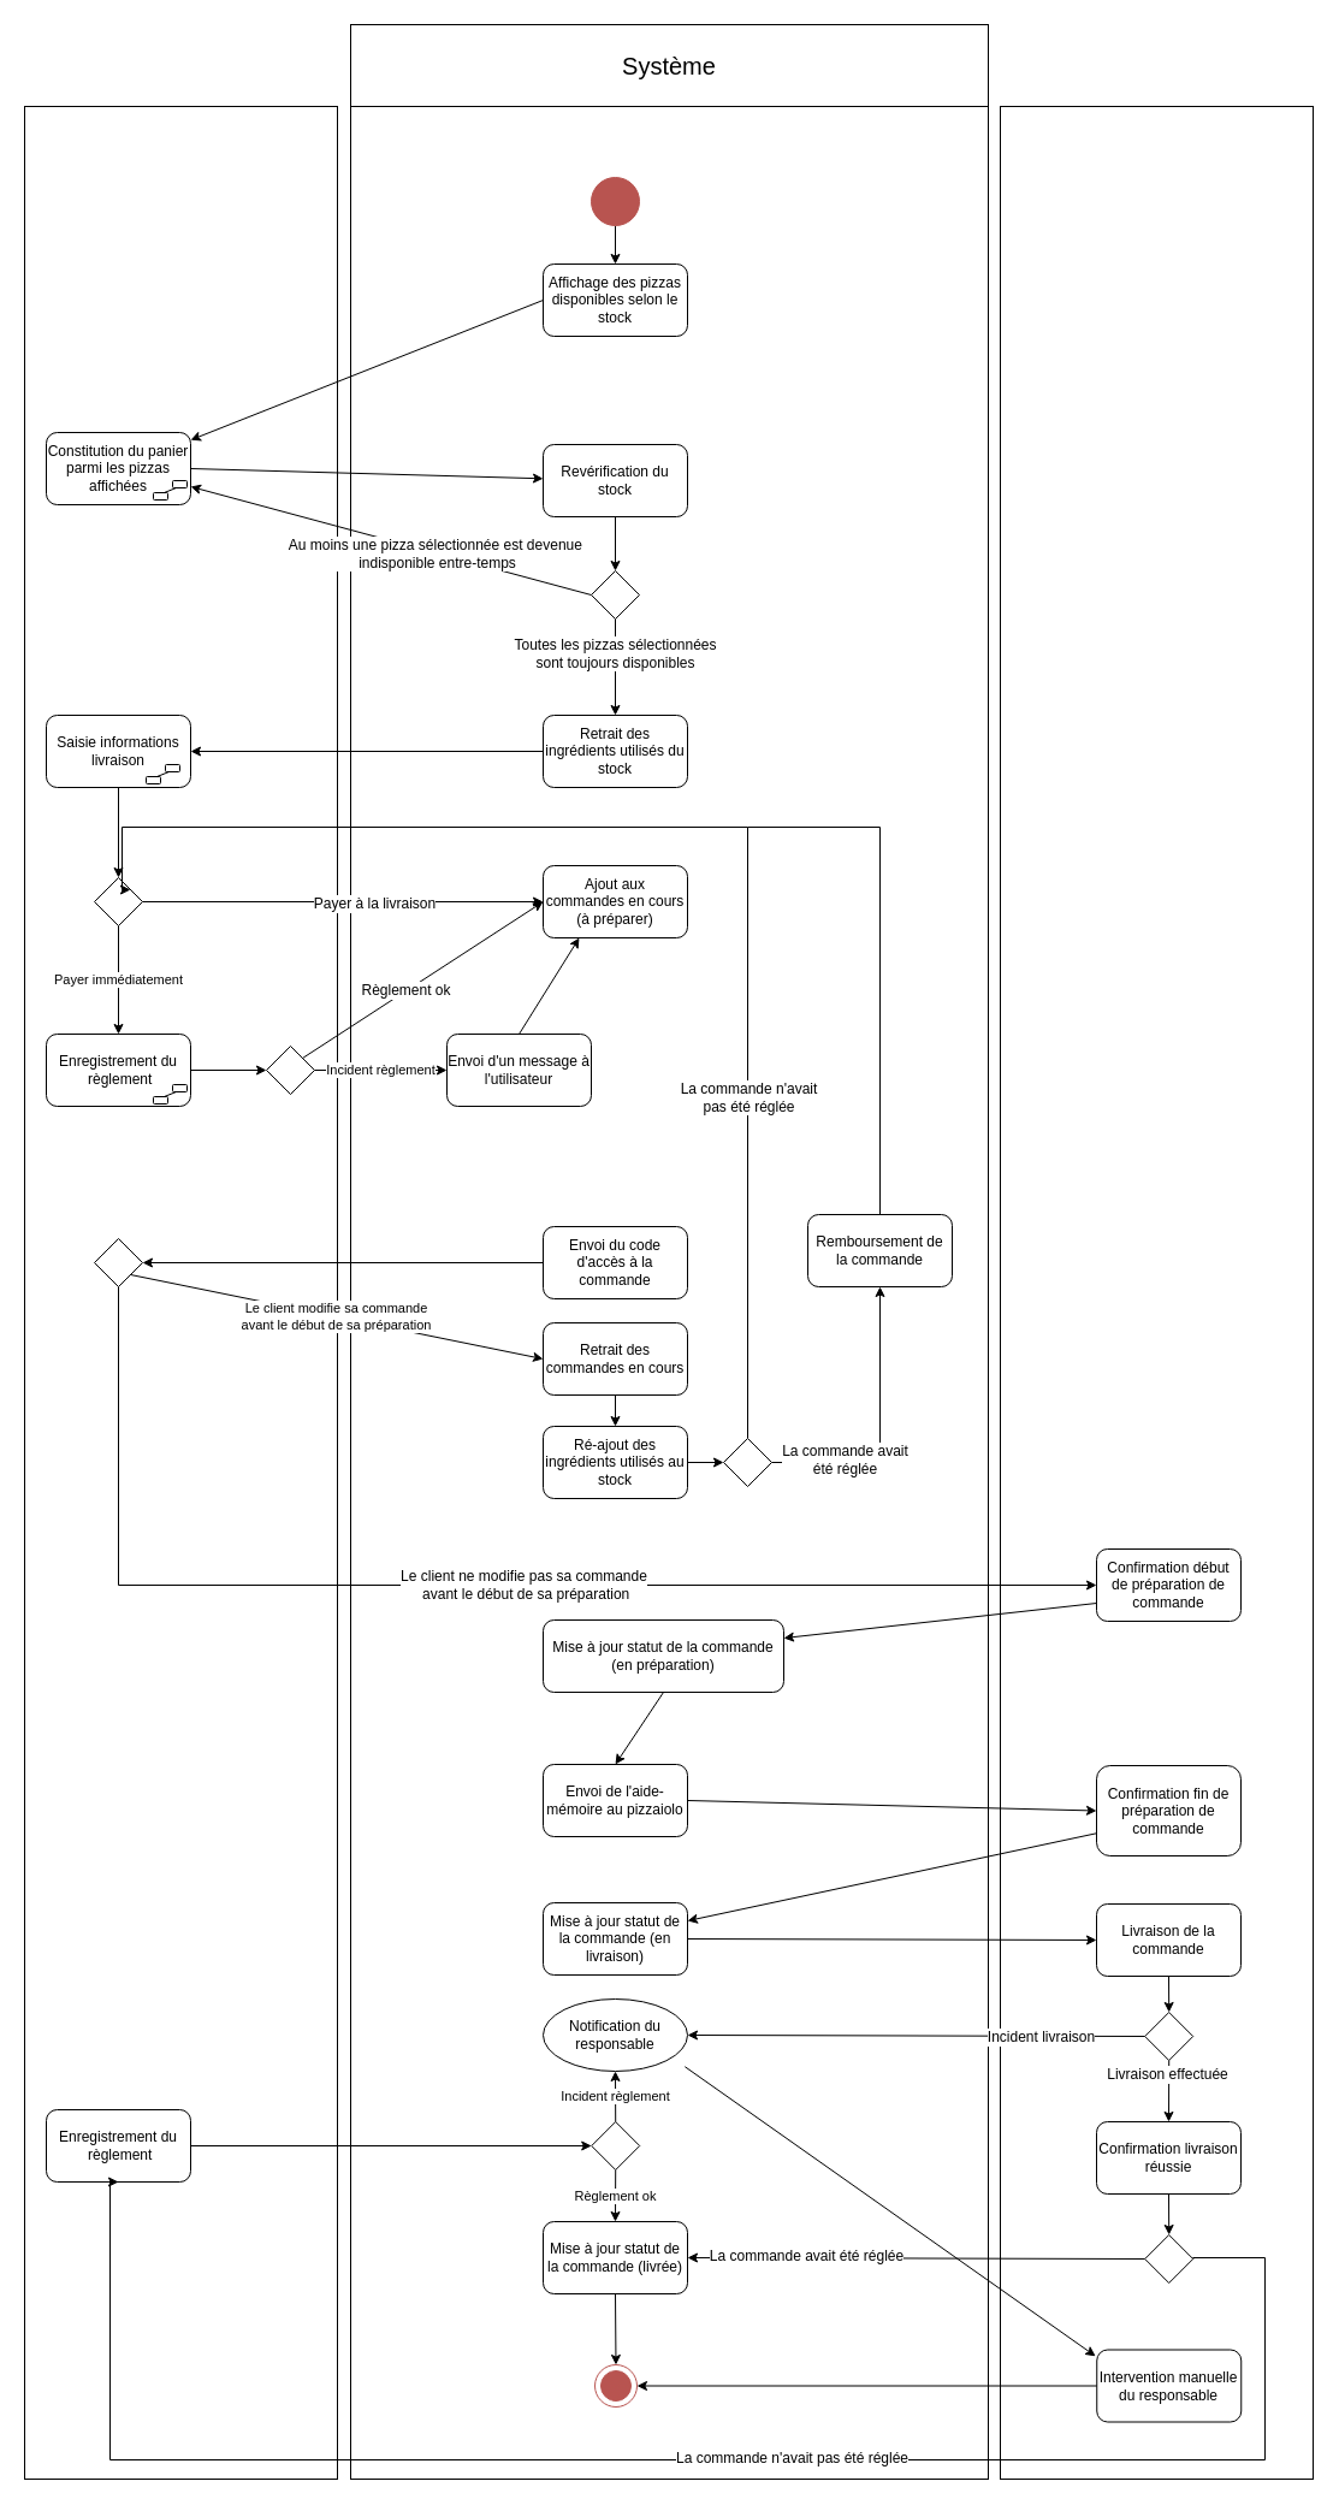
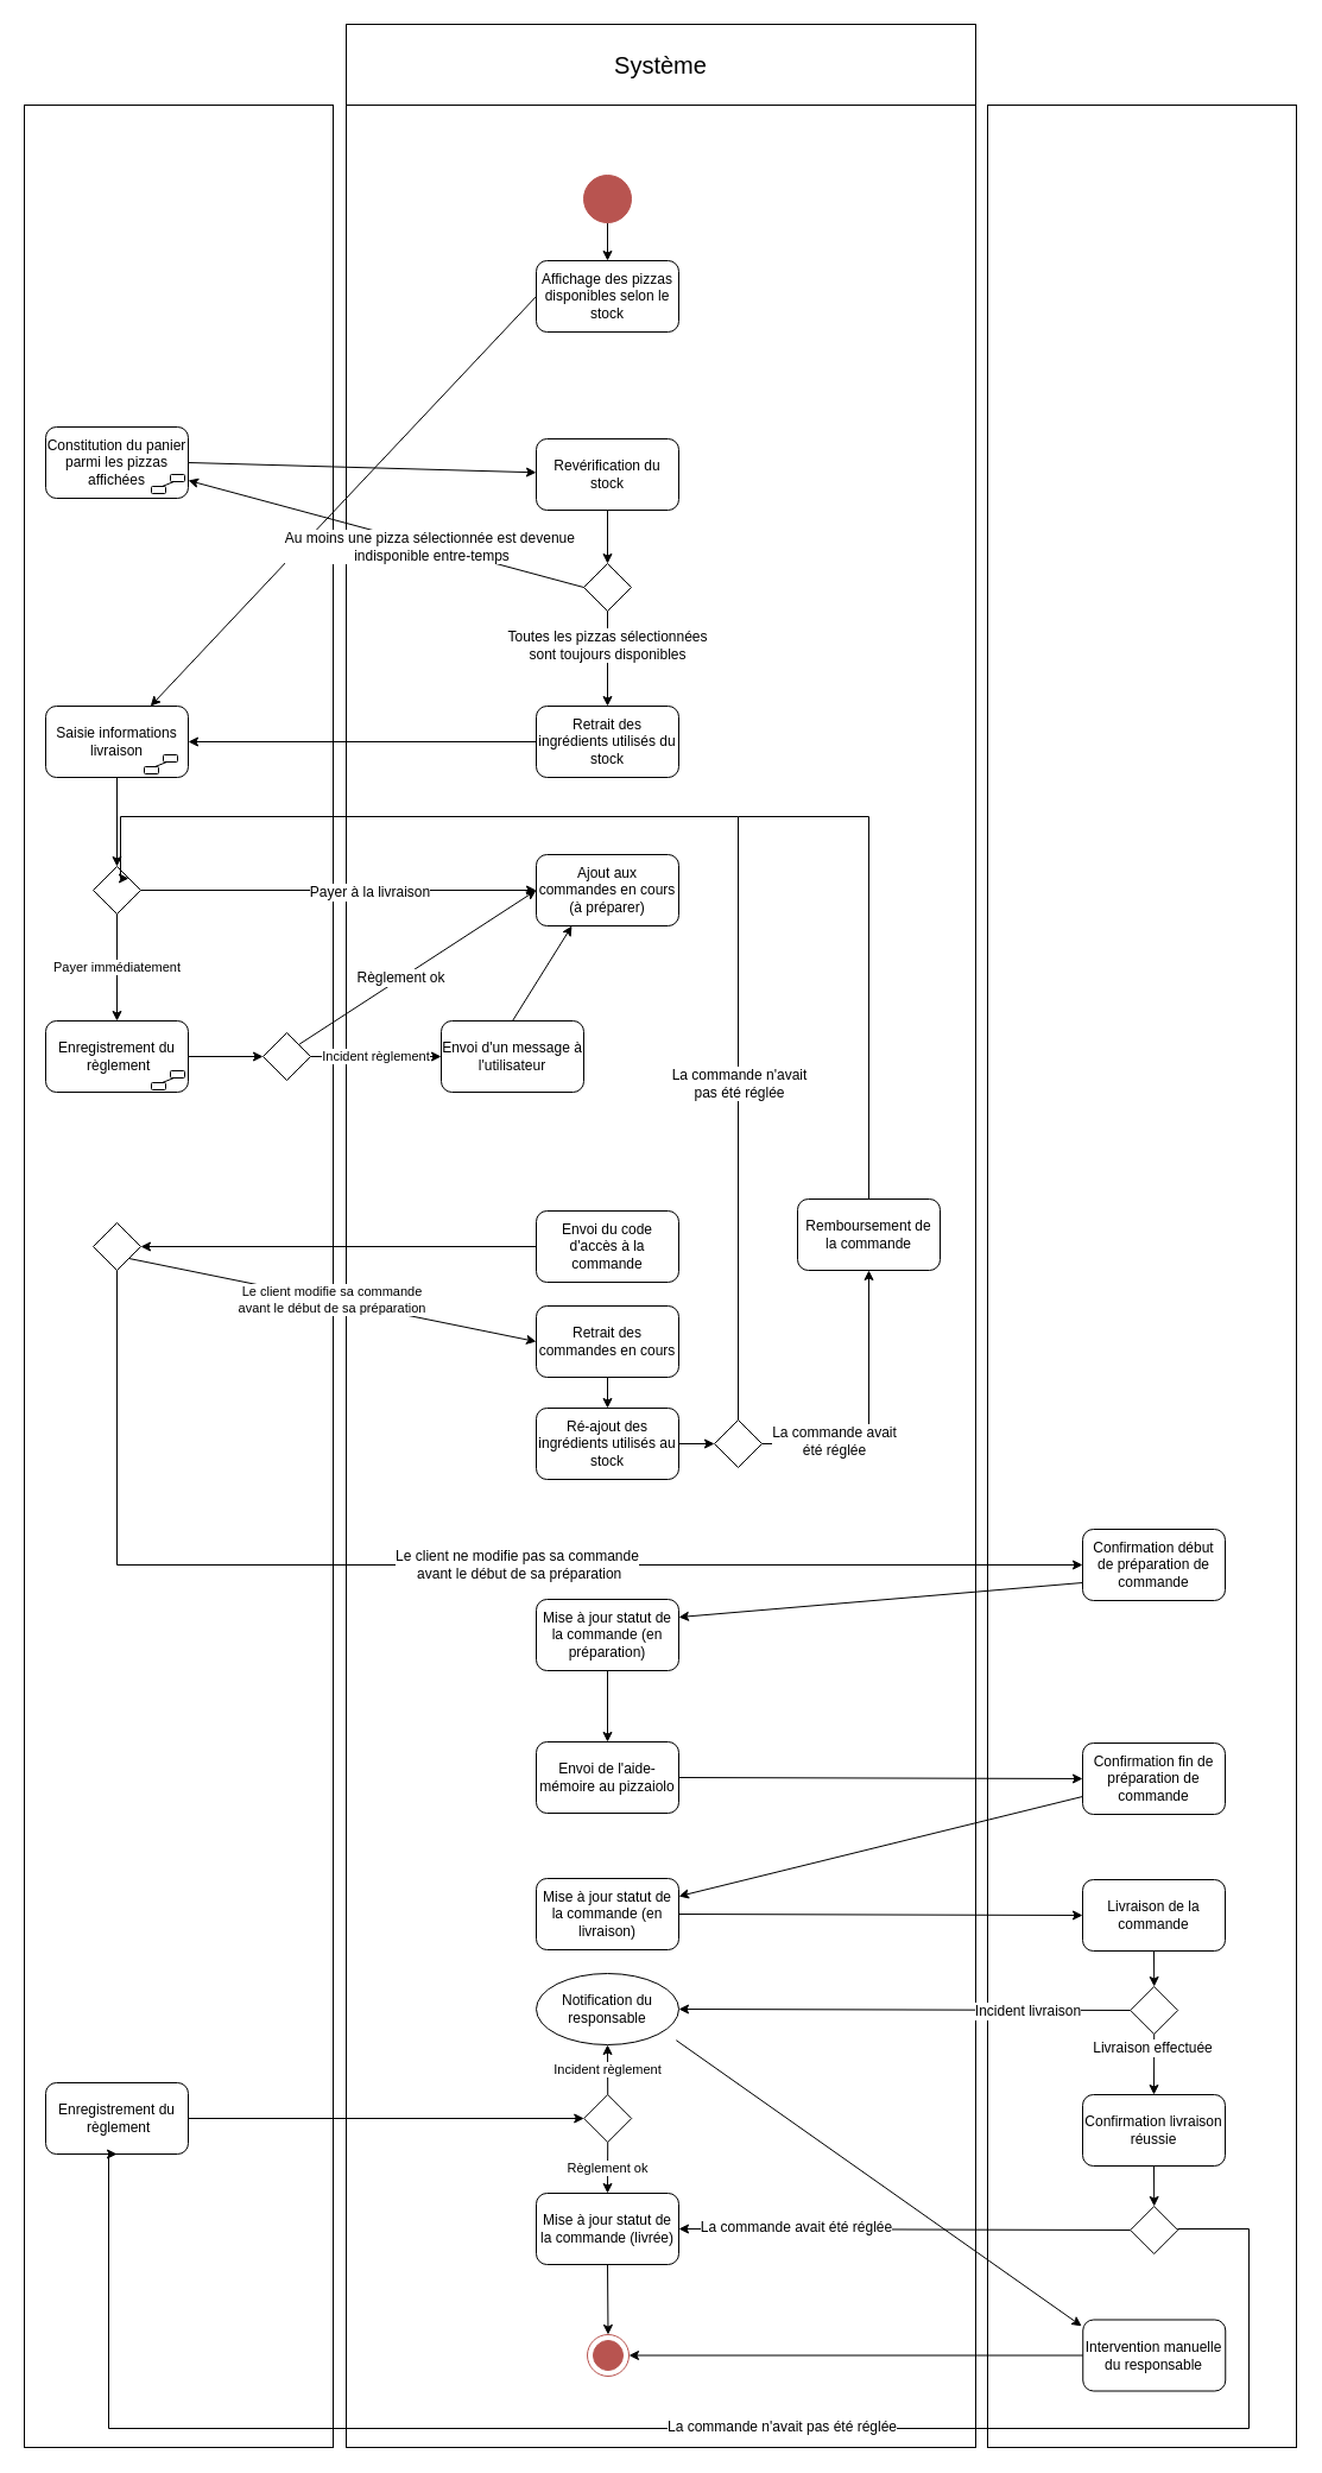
- <mxCell id="18" value="" style="endArrow=classic;html=1;exitX=0;exitY=0.5;exitDx=0;exitDy=0;" edge="1" parent="1" source="14" target="15"><mxGeometry width="50" height="50" relative="1" as="geometry"><mxPoint x="291" y="269" as="sourcePoint" /><mxPoint x="341" y="219" as="targetPoint" /></mxGeometry></mxCell>
+ <mxCell id="18" value="" style="endArrow=classic;html=1;exitX=0;exitY=0.5;exitDx=0;exitDy=0;" edge="1" parent="1" source="14" target="16"><mxGeometry width="50" height="50" relative="1" as="geometry"><mxPoint x="291" y="269" as="sourcePoint" /><mxPoint x="341" y="219" as="targetPoint" /></mxGeometry></mxCell>
- <mxCell id="56" value="Mise à jour statut de la commande (en préparation)&lt;br&gt;" style="rounded=1;whiteSpace=wrap;html=1;" vertex="1" parent="1"><mxGeometry x="451" y="1346" width="200" height="60" as="geometry" /></mxCell>
+ <mxCell id="56" value="Mise à jour statut de la commande (en préparation)&lt;br&gt;" style="rounded=1;whiteSpace=wrap;html=1;" vertex="1" parent="1"><mxGeometry x="451" y="1346" width="120" height="60" as="geometry" /></mxCell>
- <mxCell id="60" value="Confirmation fin de préparation de commande" style="rounded=1;whiteSpace=wrap;html=1;" vertex="1" parent="1"><mxGeometry x="911" y="1467" width="120" height="75" as="geometry" /></mxCell>
+ <mxCell id="60" value="Confirmation fin de préparation de commande" style="rounded=1;whiteSpace=wrap;html=1;" vertex="1" parent="1"><mxGeometry x="911" y="1467" width="120" height="60" as="geometry" /></mxCell>
